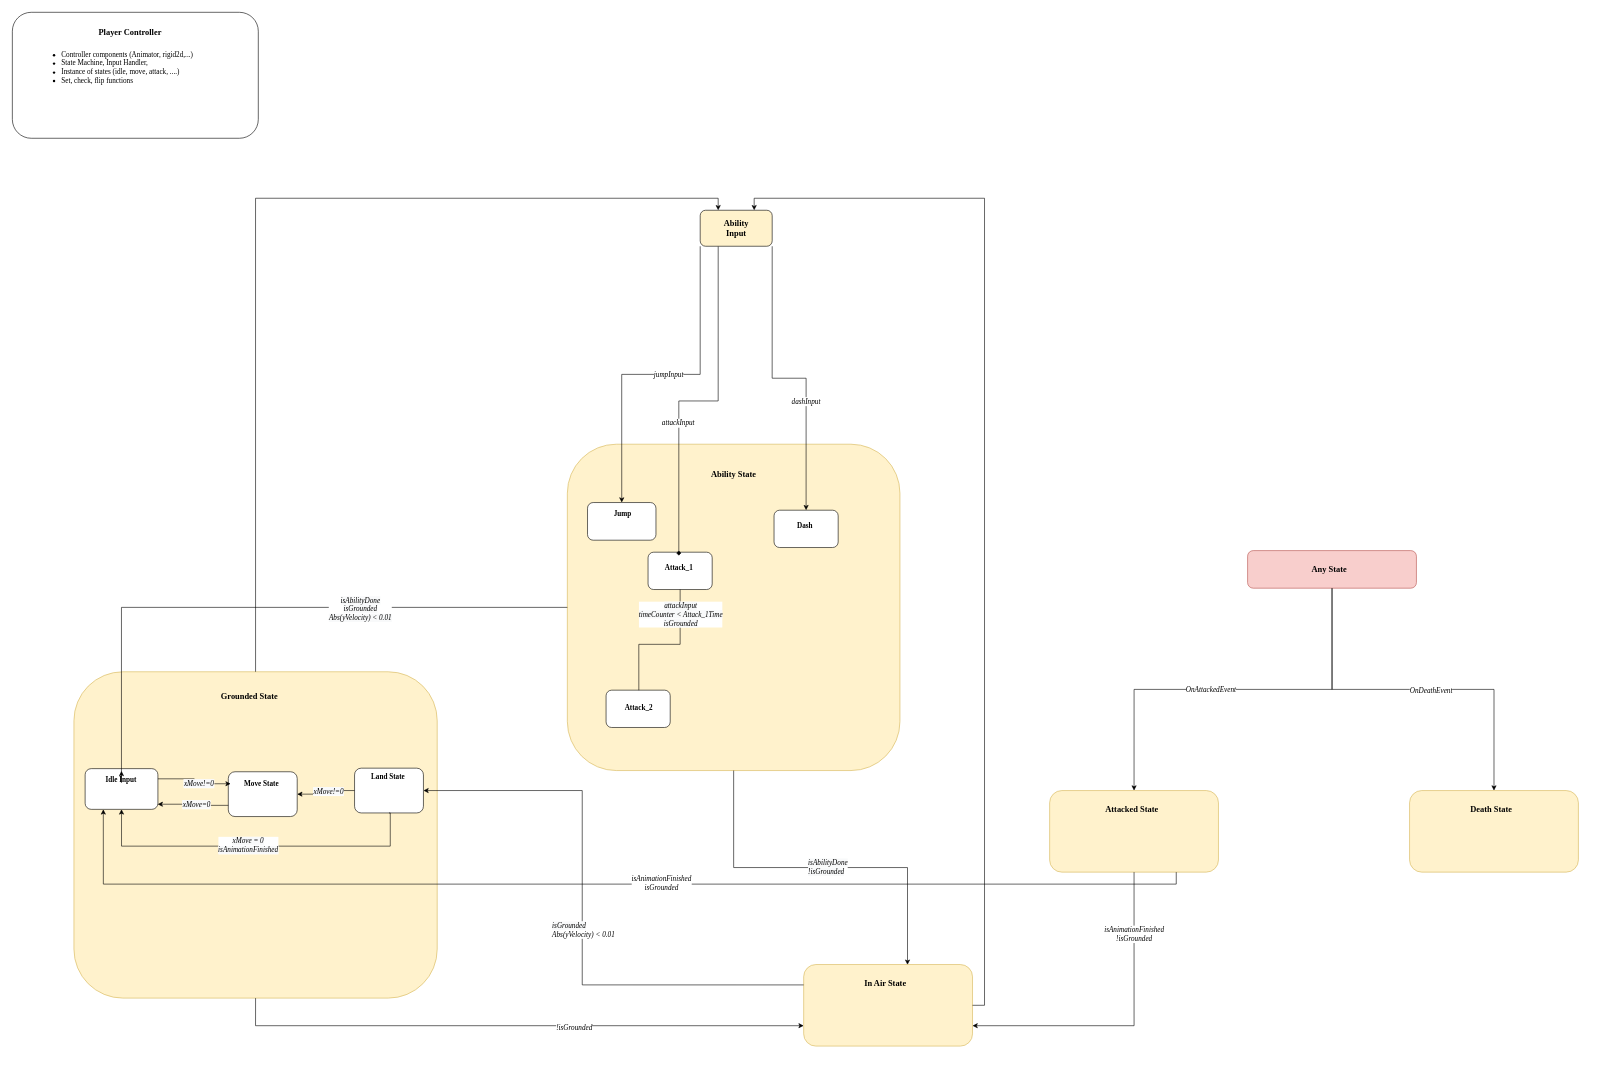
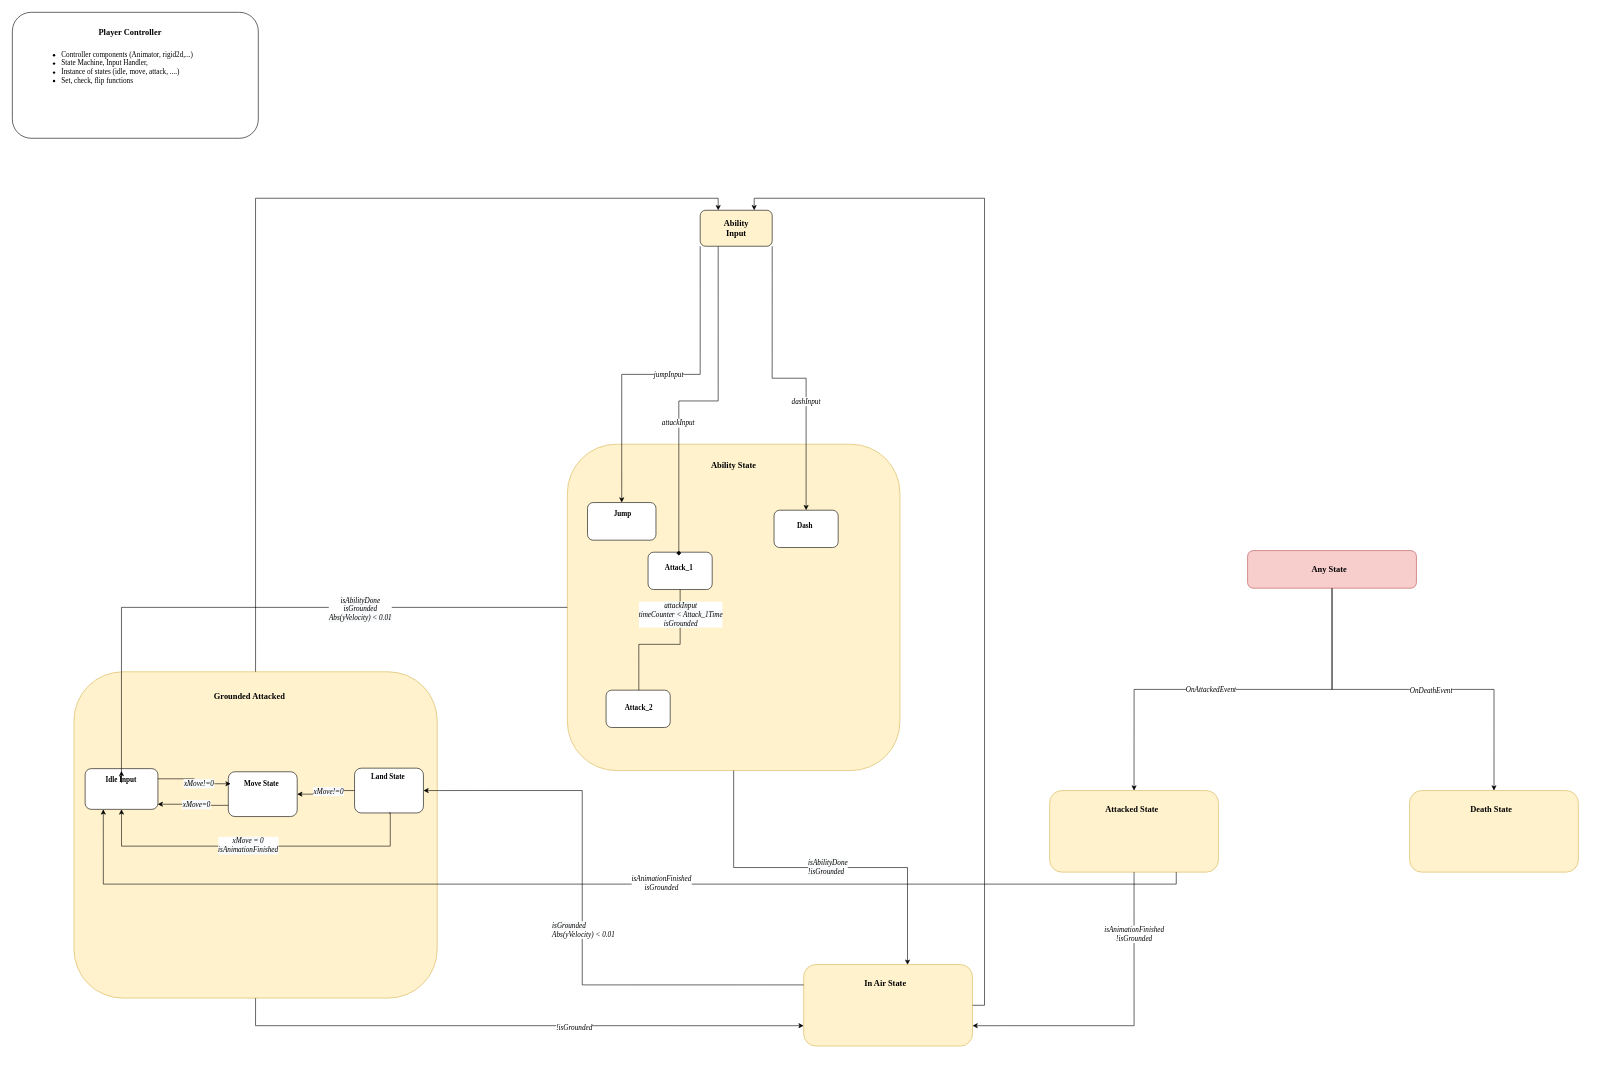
- <mxCell id="26" value="&lt;font style=&quot;font-size: 14px&quot;&gt;Ability State&lt;/font&gt;" style="text;html=1;strokeColor=none;fillColor=none;align=center;verticalAlign=middle;whiteSpace=wrap;rounded=0;fontFamily=Verdana;fontStyle=1;resizable=0;" parent="24" vertex="1"><mxGeometry x="244.894" y="21.333" width="175" height="20" as="geometry" /></mxCell>
+ <mxCell id="26" value="&lt;font style=&quot;font-size: 14px&quot;&gt;Ability State&lt;/font&gt;" style="text;html=1;strokeColor=none;fillColor=none;align=center;verticalAlign=middle;whiteSpace=wrap;rounded=0;fontFamily=Verdana;fontStyle=1;resizable=0;" parent="24" vertex="1"><mxGeometry x="244.894" y="6.333" width="175" height="20" as="geometry" /></mxCell>
- <mxCell id="4" value="&lt;font style=&quot;font-size: 14px&quot;&gt;Grounded State&lt;/font&gt;" style="text;html=1;strokeColor=none;fillColor=none;align=center;verticalAlign=middle;whiteSpace=wrap;rounded=0;fontFamily=Verdana;fontStyle=1;resizable=0;" parent="2" vertex="1"><mxGeometry x="267.5" y="21.333" width="175" height="20" as="geometry" /></mxCell>
+ <mxCell id="4" value="&lt;font style=&quot;font-size: 14px&quot;&gt;Grounded Attacked&lt;/font&gt;" style="text;html=1;strokeColor=none;fillColor=none;align=center;verticalAlign=middle;whiteSpace=wrap;rounded=0;fontFamily=Verdana;fontStyle=1;resizable=0;" parent="2" vertex="1"><mxGeometry x="267.5" y="21.333" width="175" height="20" as="geometry" /></mxCell>
